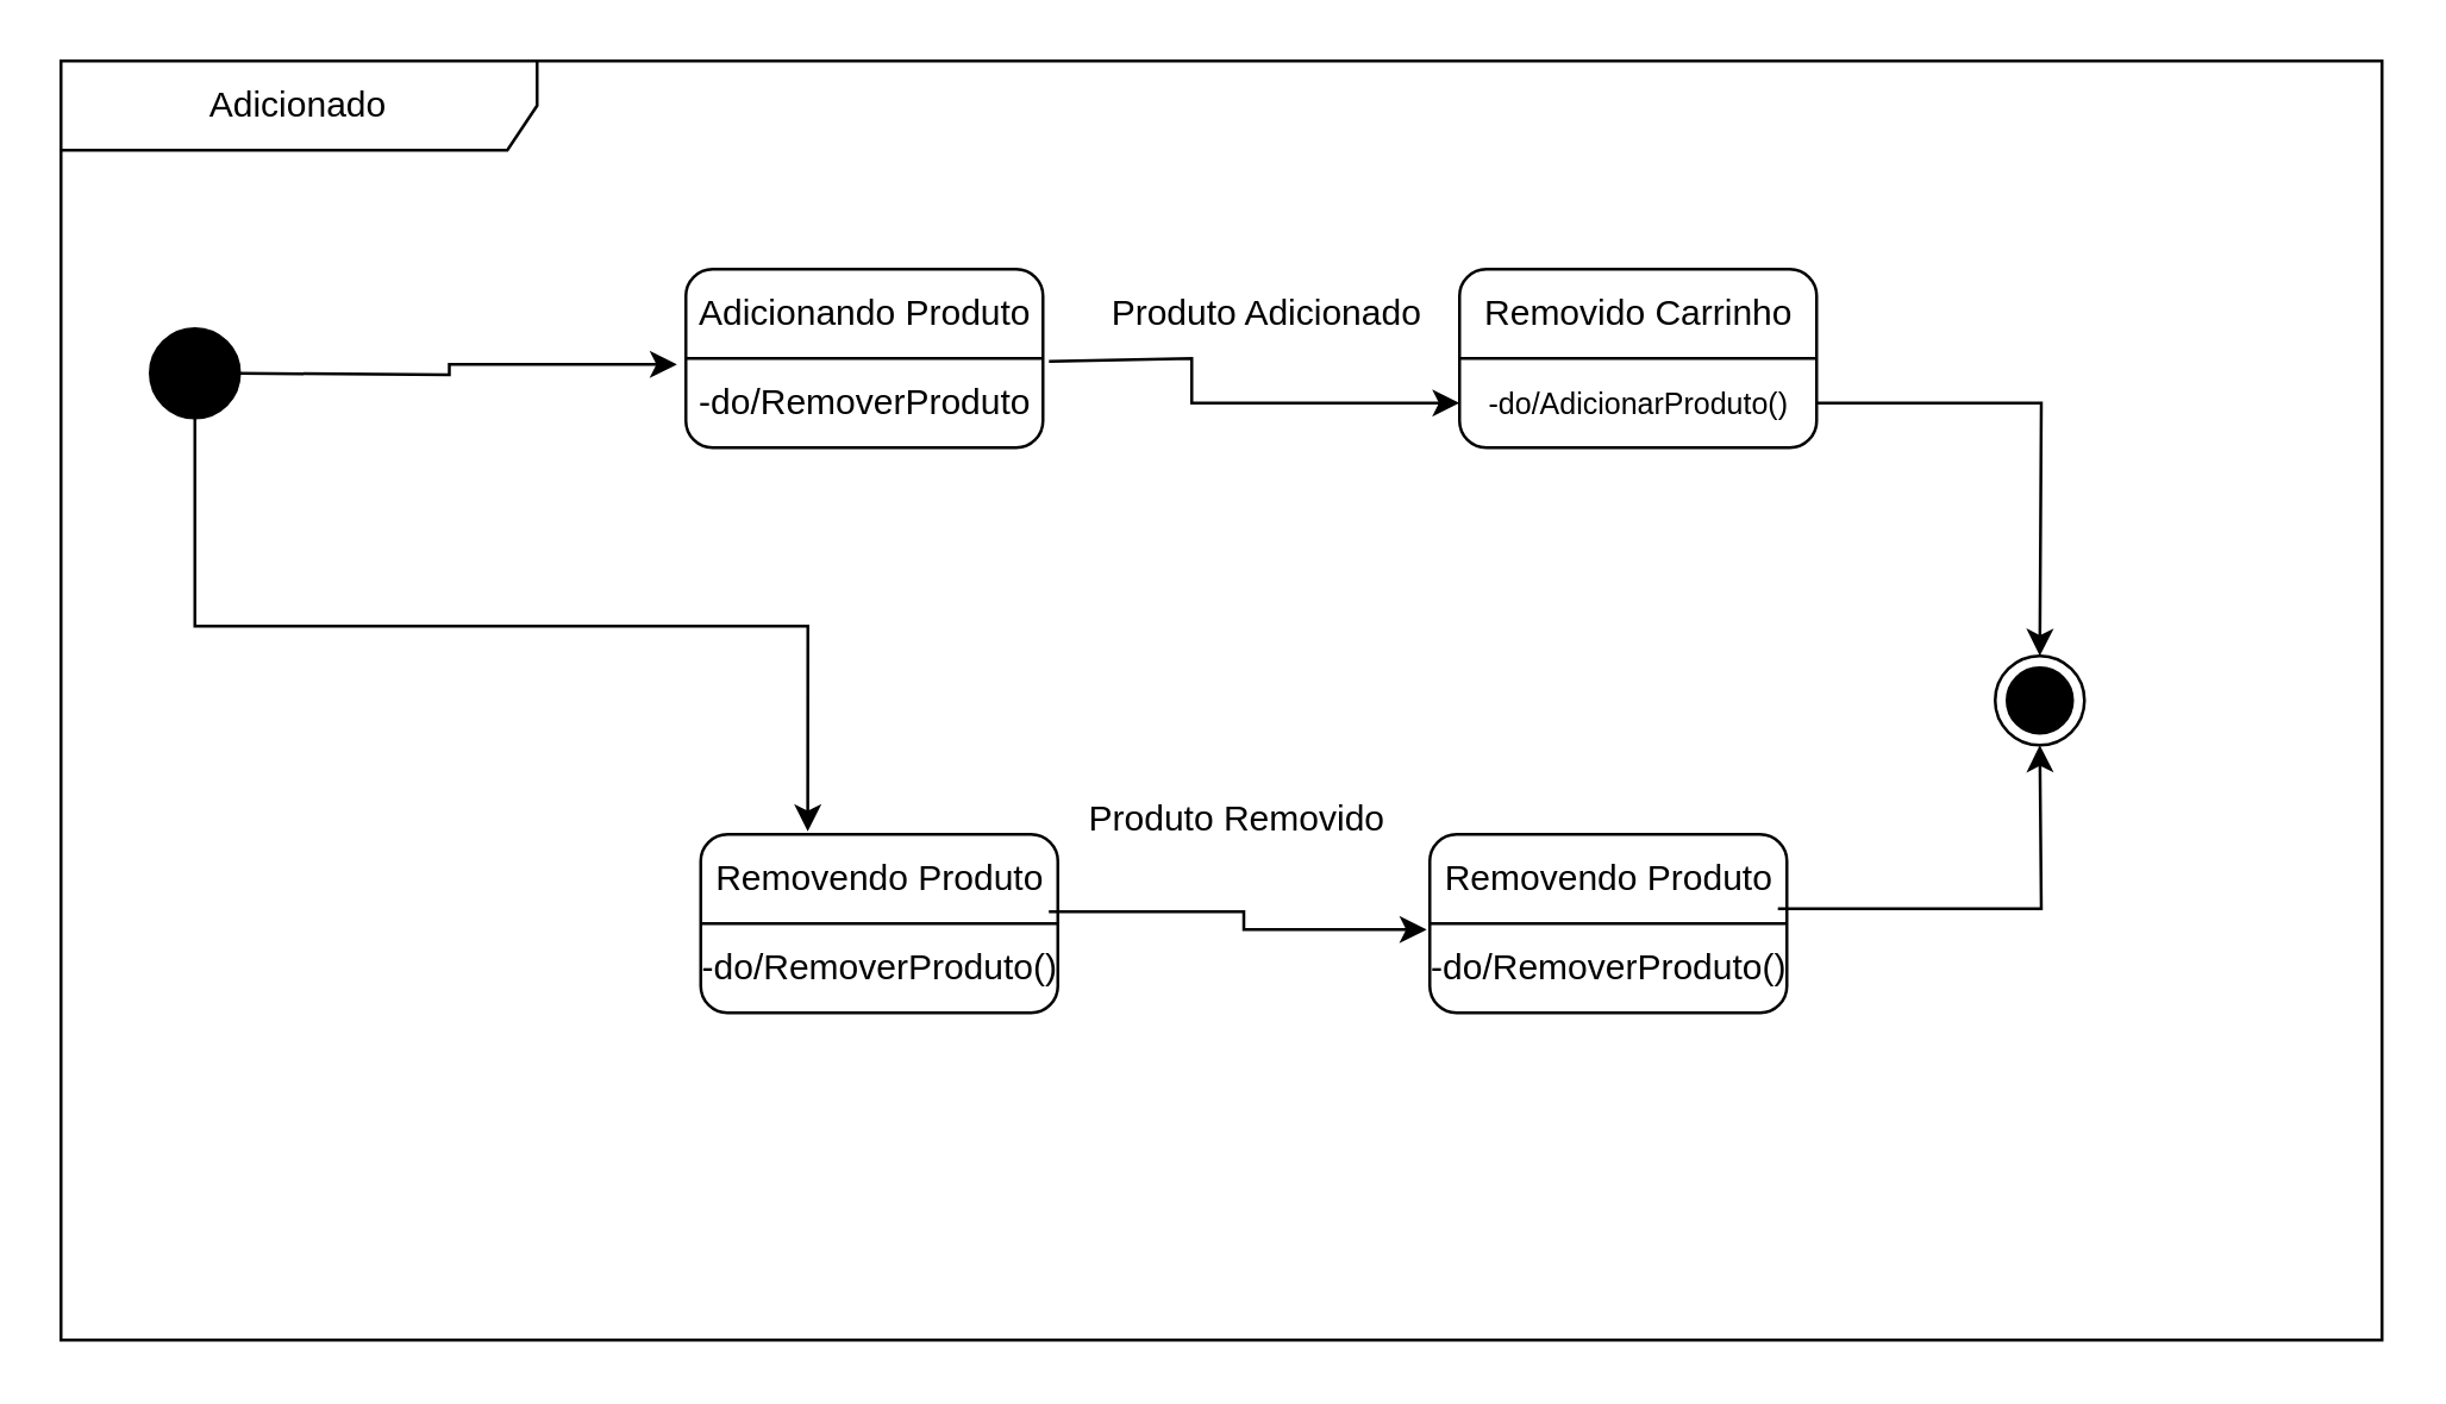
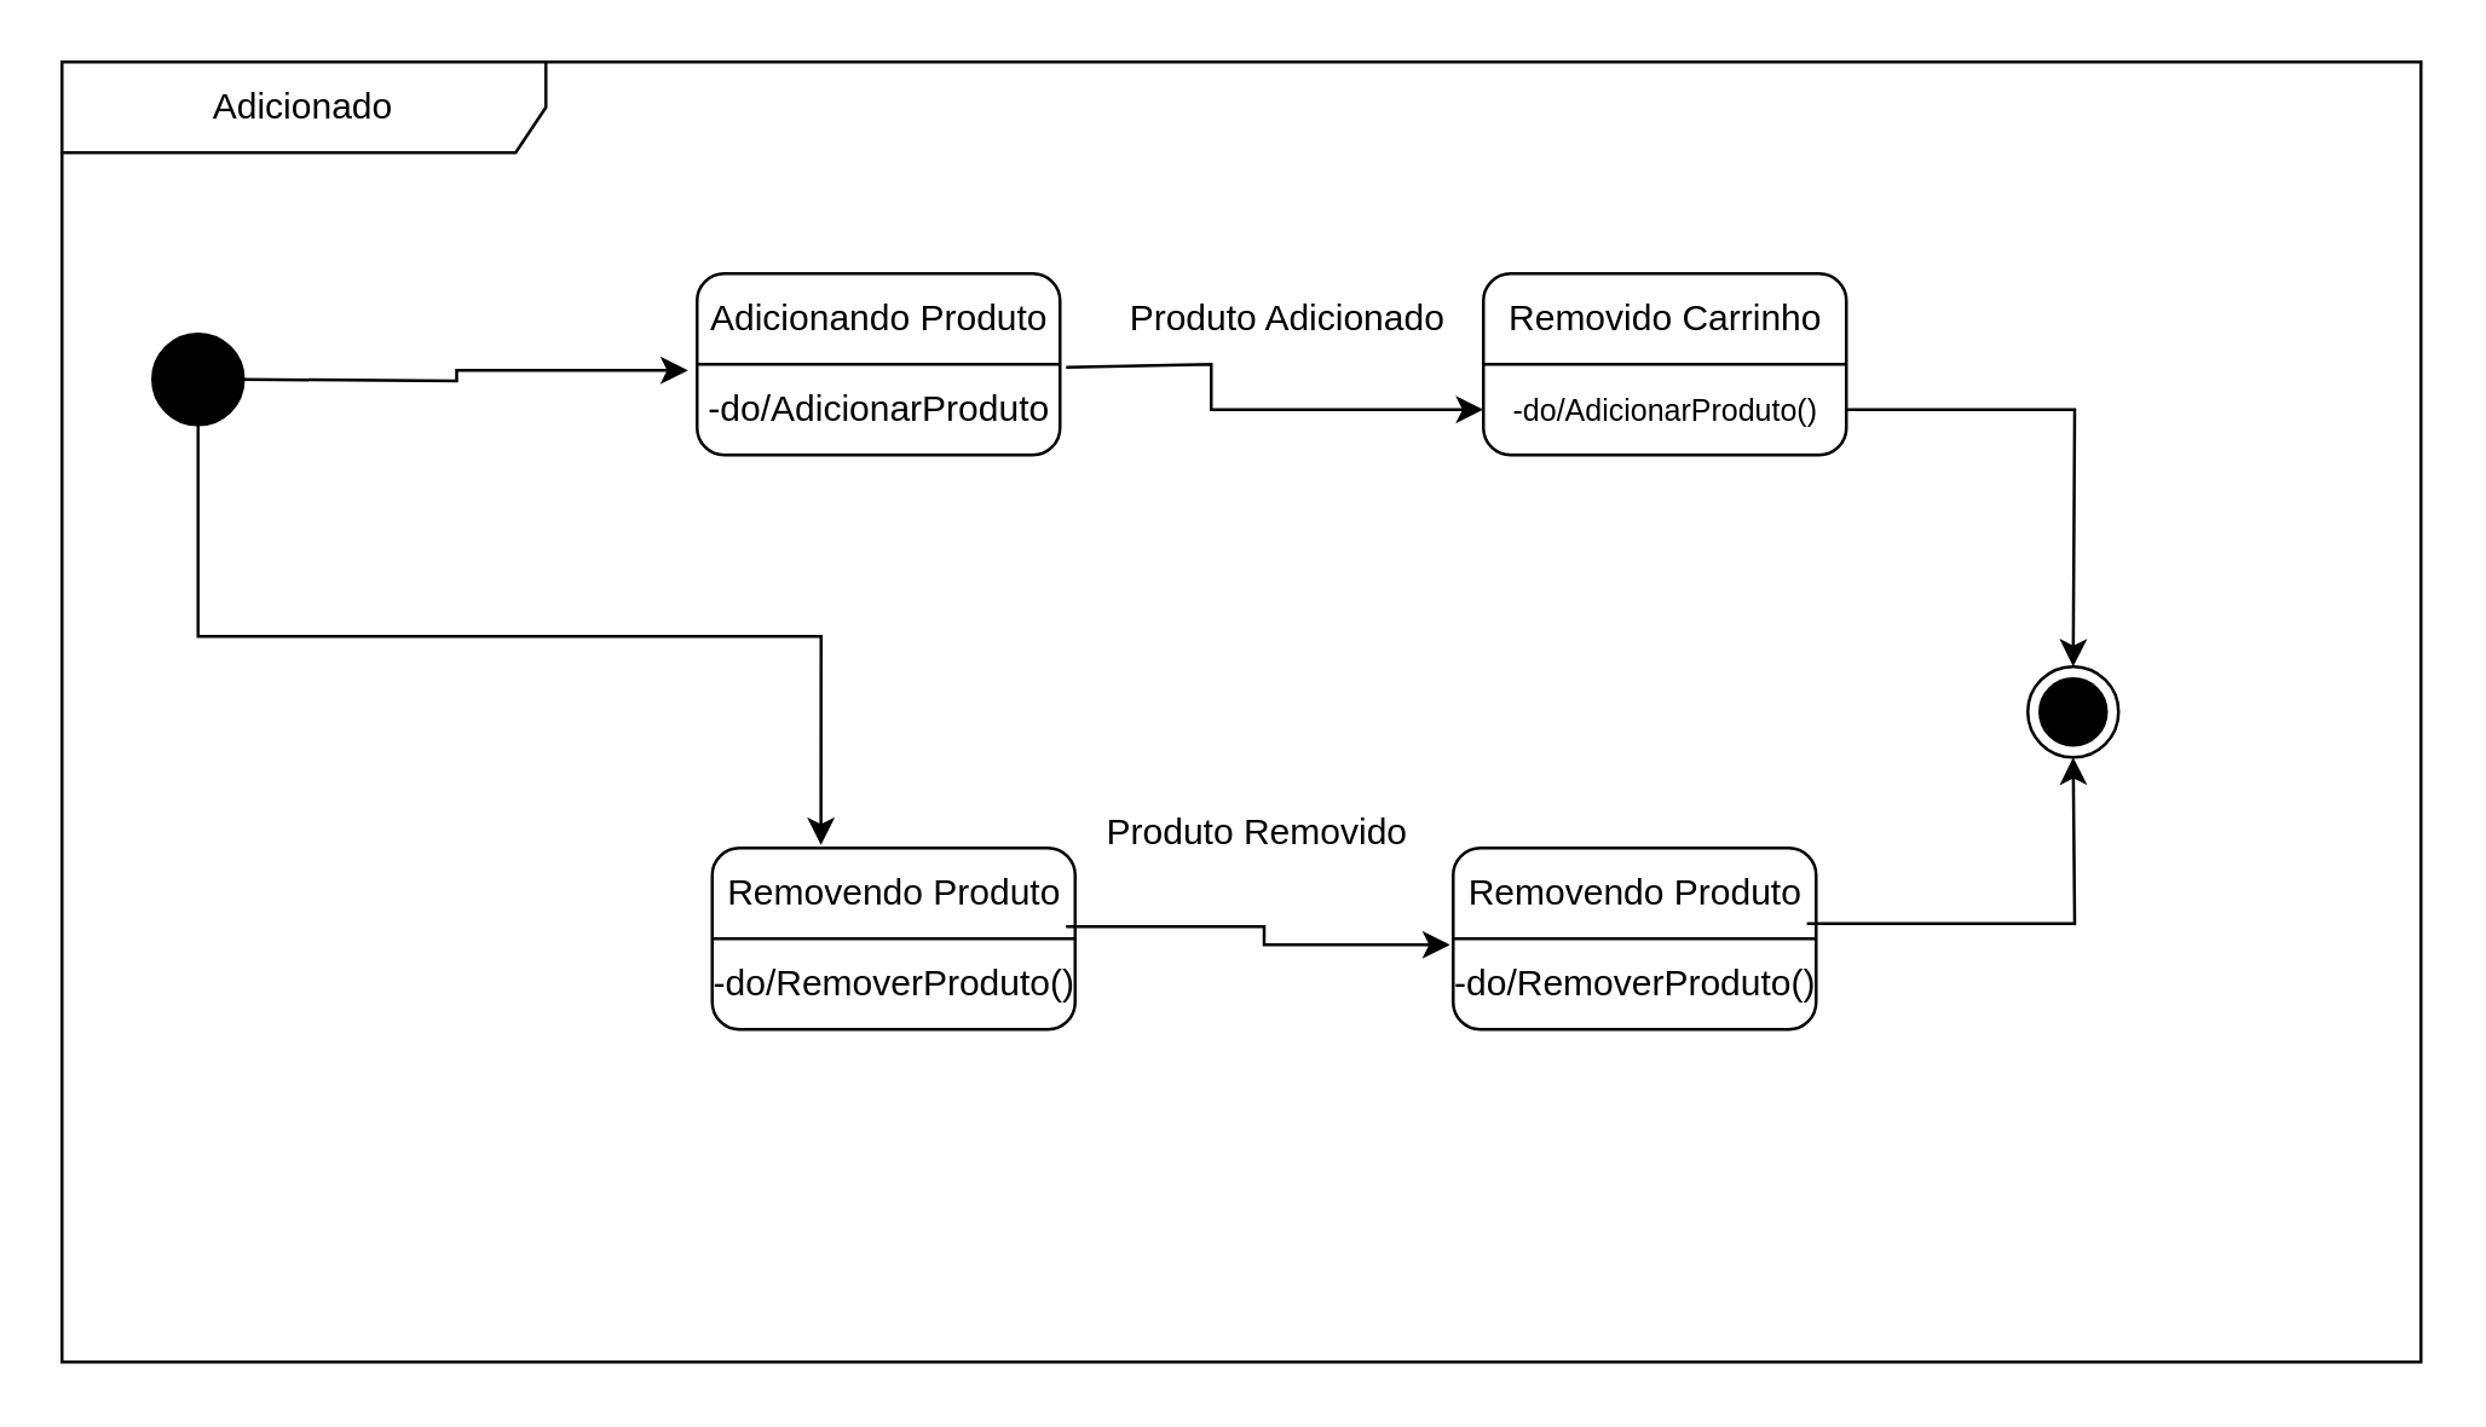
- <mxCell id="8" value="-do/RemoverProduto" style="text;html=1;align=center;verticalAlign=middle;resizable=0;points=[];autosize=1;strokeColor=none;fillColor=none;" vertex="1" parent="2"><mxGeometry x="200" y="100" width="140" height="30" as="geometry" /></mxCell>
+ <mxCell id="8" value="-do/AdicionarProduto" style="text;html=1;align=center;verticalAlign=middle;resizable=0;points=[];autosize=1;strokeColor=none;fillColor=none;" vertex="1" parent="2"><mxGeometry x="200" y="100" width="140" height="30" as="geometry" /></mxCell>
